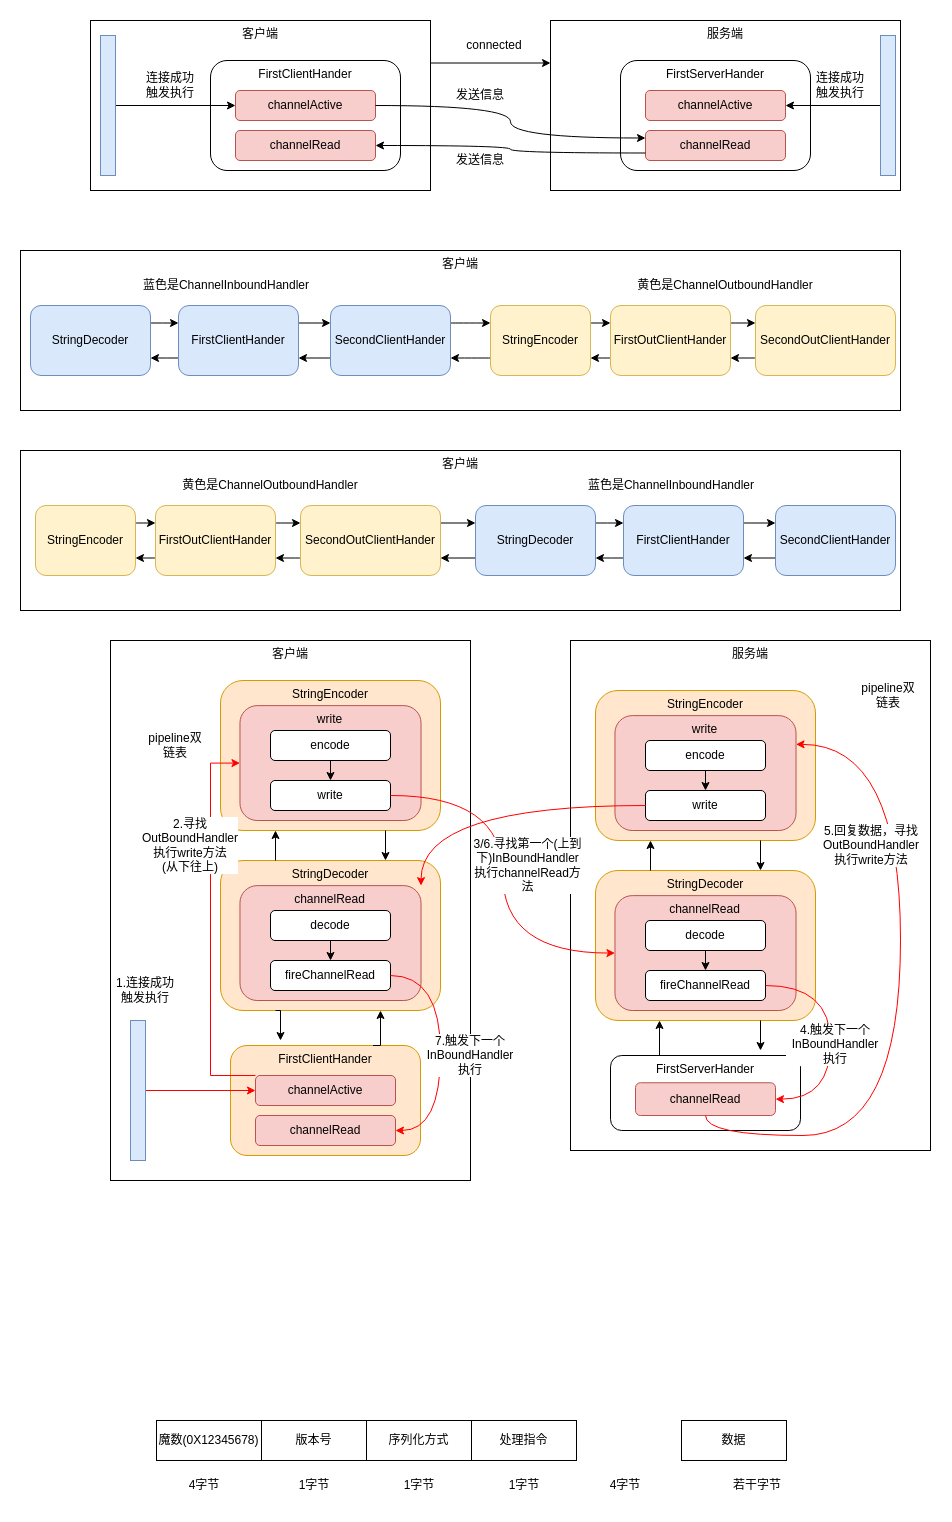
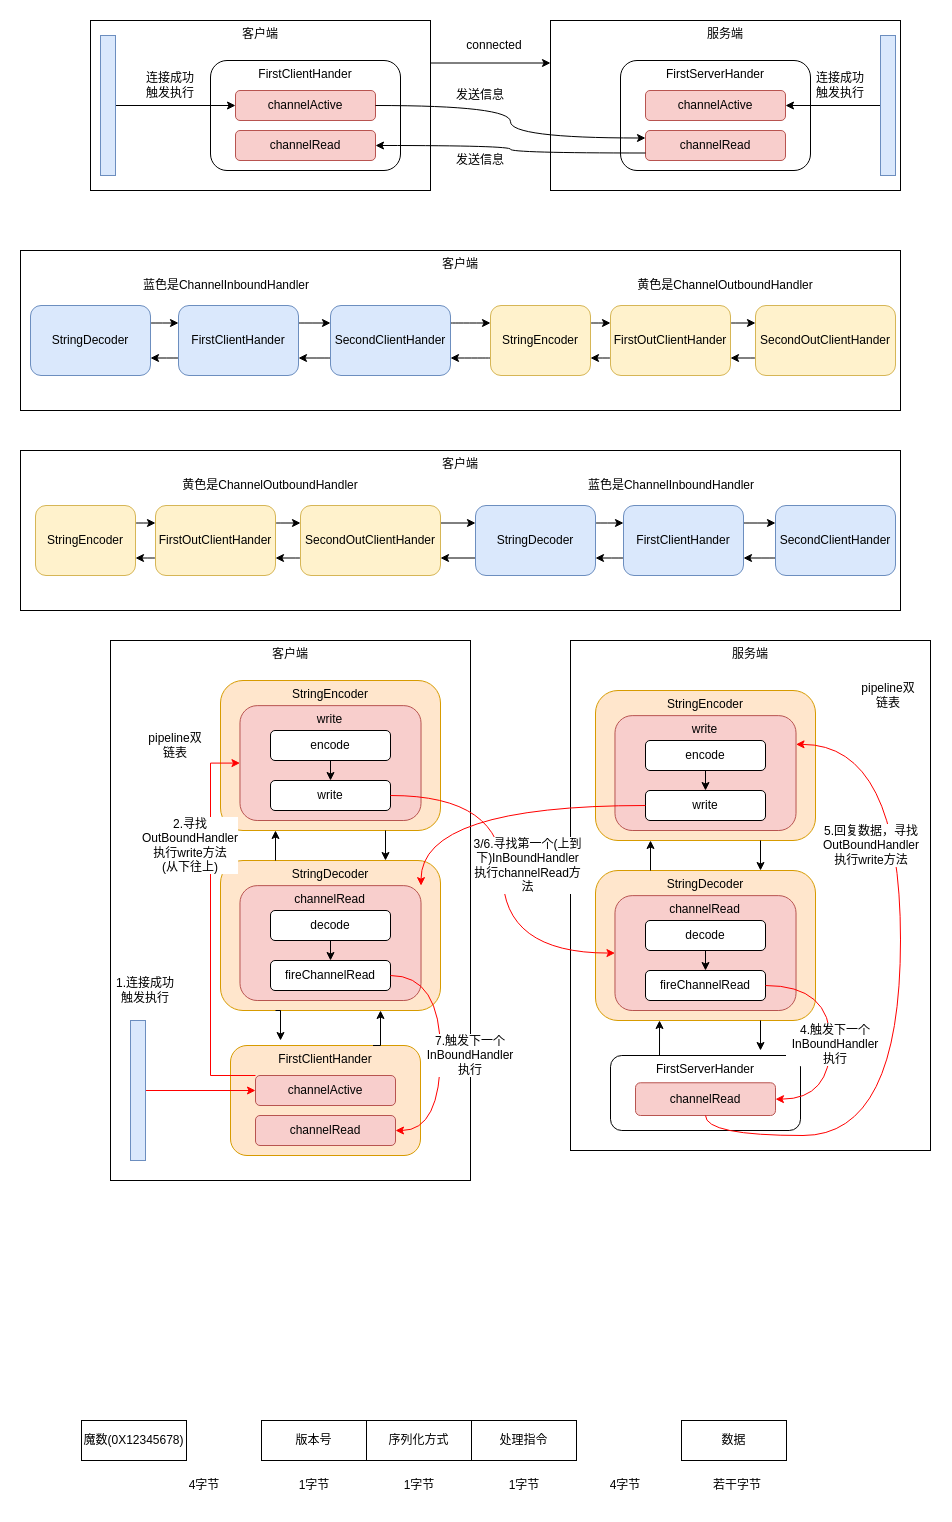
- <mxCell id="119" value="魔数(0X12345678)" style="rounded=0;whiteSpace=wrap;html=1;labelBackgroundColor=default;" vertex="1" parent="1"><mxGeometry x="156" y="1420" width="105" height="40" as="geometry" /></mxCell>
+ <mxCell id="119" value="魔数(0X12345678)" style="rounded=0;whiteSpace=wrap;html=1;labelBackgroundColor=default;" vertex="1" parent="1"><mxGeometry x="81" y="1420" width="105" height="40" as="geometry" /></mxCell>
- <mxCell id="129" value="若干字节" style="text;html=1;strokeColor=none;fillColor=none;align=center;verticalAlign=middle;whiteSpace=wrap;rounded=0;labelBackgroundColor=default;" vertex="1" parent="1"><mxGeometry x="727" y="1470" width="60" height="30" as="geometry" /></mxCell>
+ <mxCell id="129" value="若干字节" style="text;html=1;strokeColor=none;fillColor=none;align=center;verticalAlign=middle;whiteSpace=wrap;rounded=0;labelBackgroundColor=default;" vertex="1" parent="1"><mxGeometry x="707" y="1470" width="60" height="30" as="geometry" /></mxCell>
